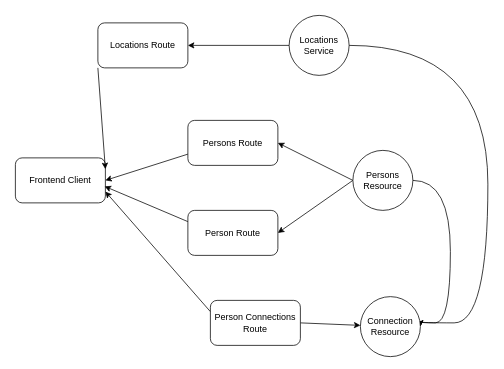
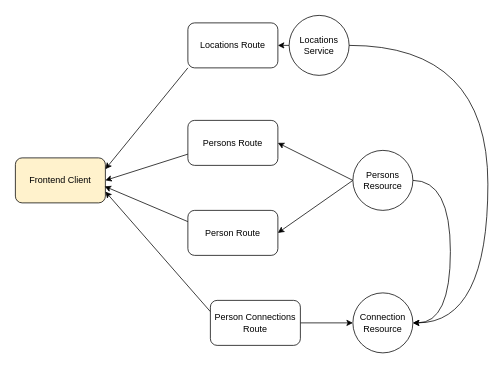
- <mxCell id="12" value="Locations Route" style="rounded=1;whiteSpace=wrap;html=1;" vertex="1" parent="1"><mxGeometry x="130" y="30" width="120" height="60" as="geometry" /></mxCell>
+ <mxCell id="12" value="Locations Route" style="rounded=1;whiteSpace=wrap;html=1;" vertex="1" parent="1"><mxGeometry x="250" y="30" width="120" height="60" as="geometry" /></mxCell>
- <mxCell id="10" value="Frontend Client" style="rounded=1;whiteSpace=wrap;html=1;" vertex="1" parent="1"><mxGeometry x="20" y="210" width="120" height="60" as="geometry" /></mxCell>
+ <mxCell id="10" value="Frontend Client" style="rounded=1;whiteSpace=wrap;html=1;fillColor=#fff2cc;" vertex="1" parent="1"><mxGeometry x="20" y="210" width="120" height="60" as="geometry" /></mxCell>
- <mxCell id="9" value="Connection Resource" style="ellipse;whiteSpace=wrap;html=1;aspect=fixed;" vertex="1" parent="1"><mxGeometry x="480" y="395" width="80" height="80" as="geometry" /></mxCell>
+ <mxCell id="9" value="Connection Resource" style="ellipse;whiteSpace=wrap;html=1;aspect=fixed;" vertex="1" parent="1"><mxGeometry x="470" y="390" width="80" height="80" as="geometry" /></mxCell>
